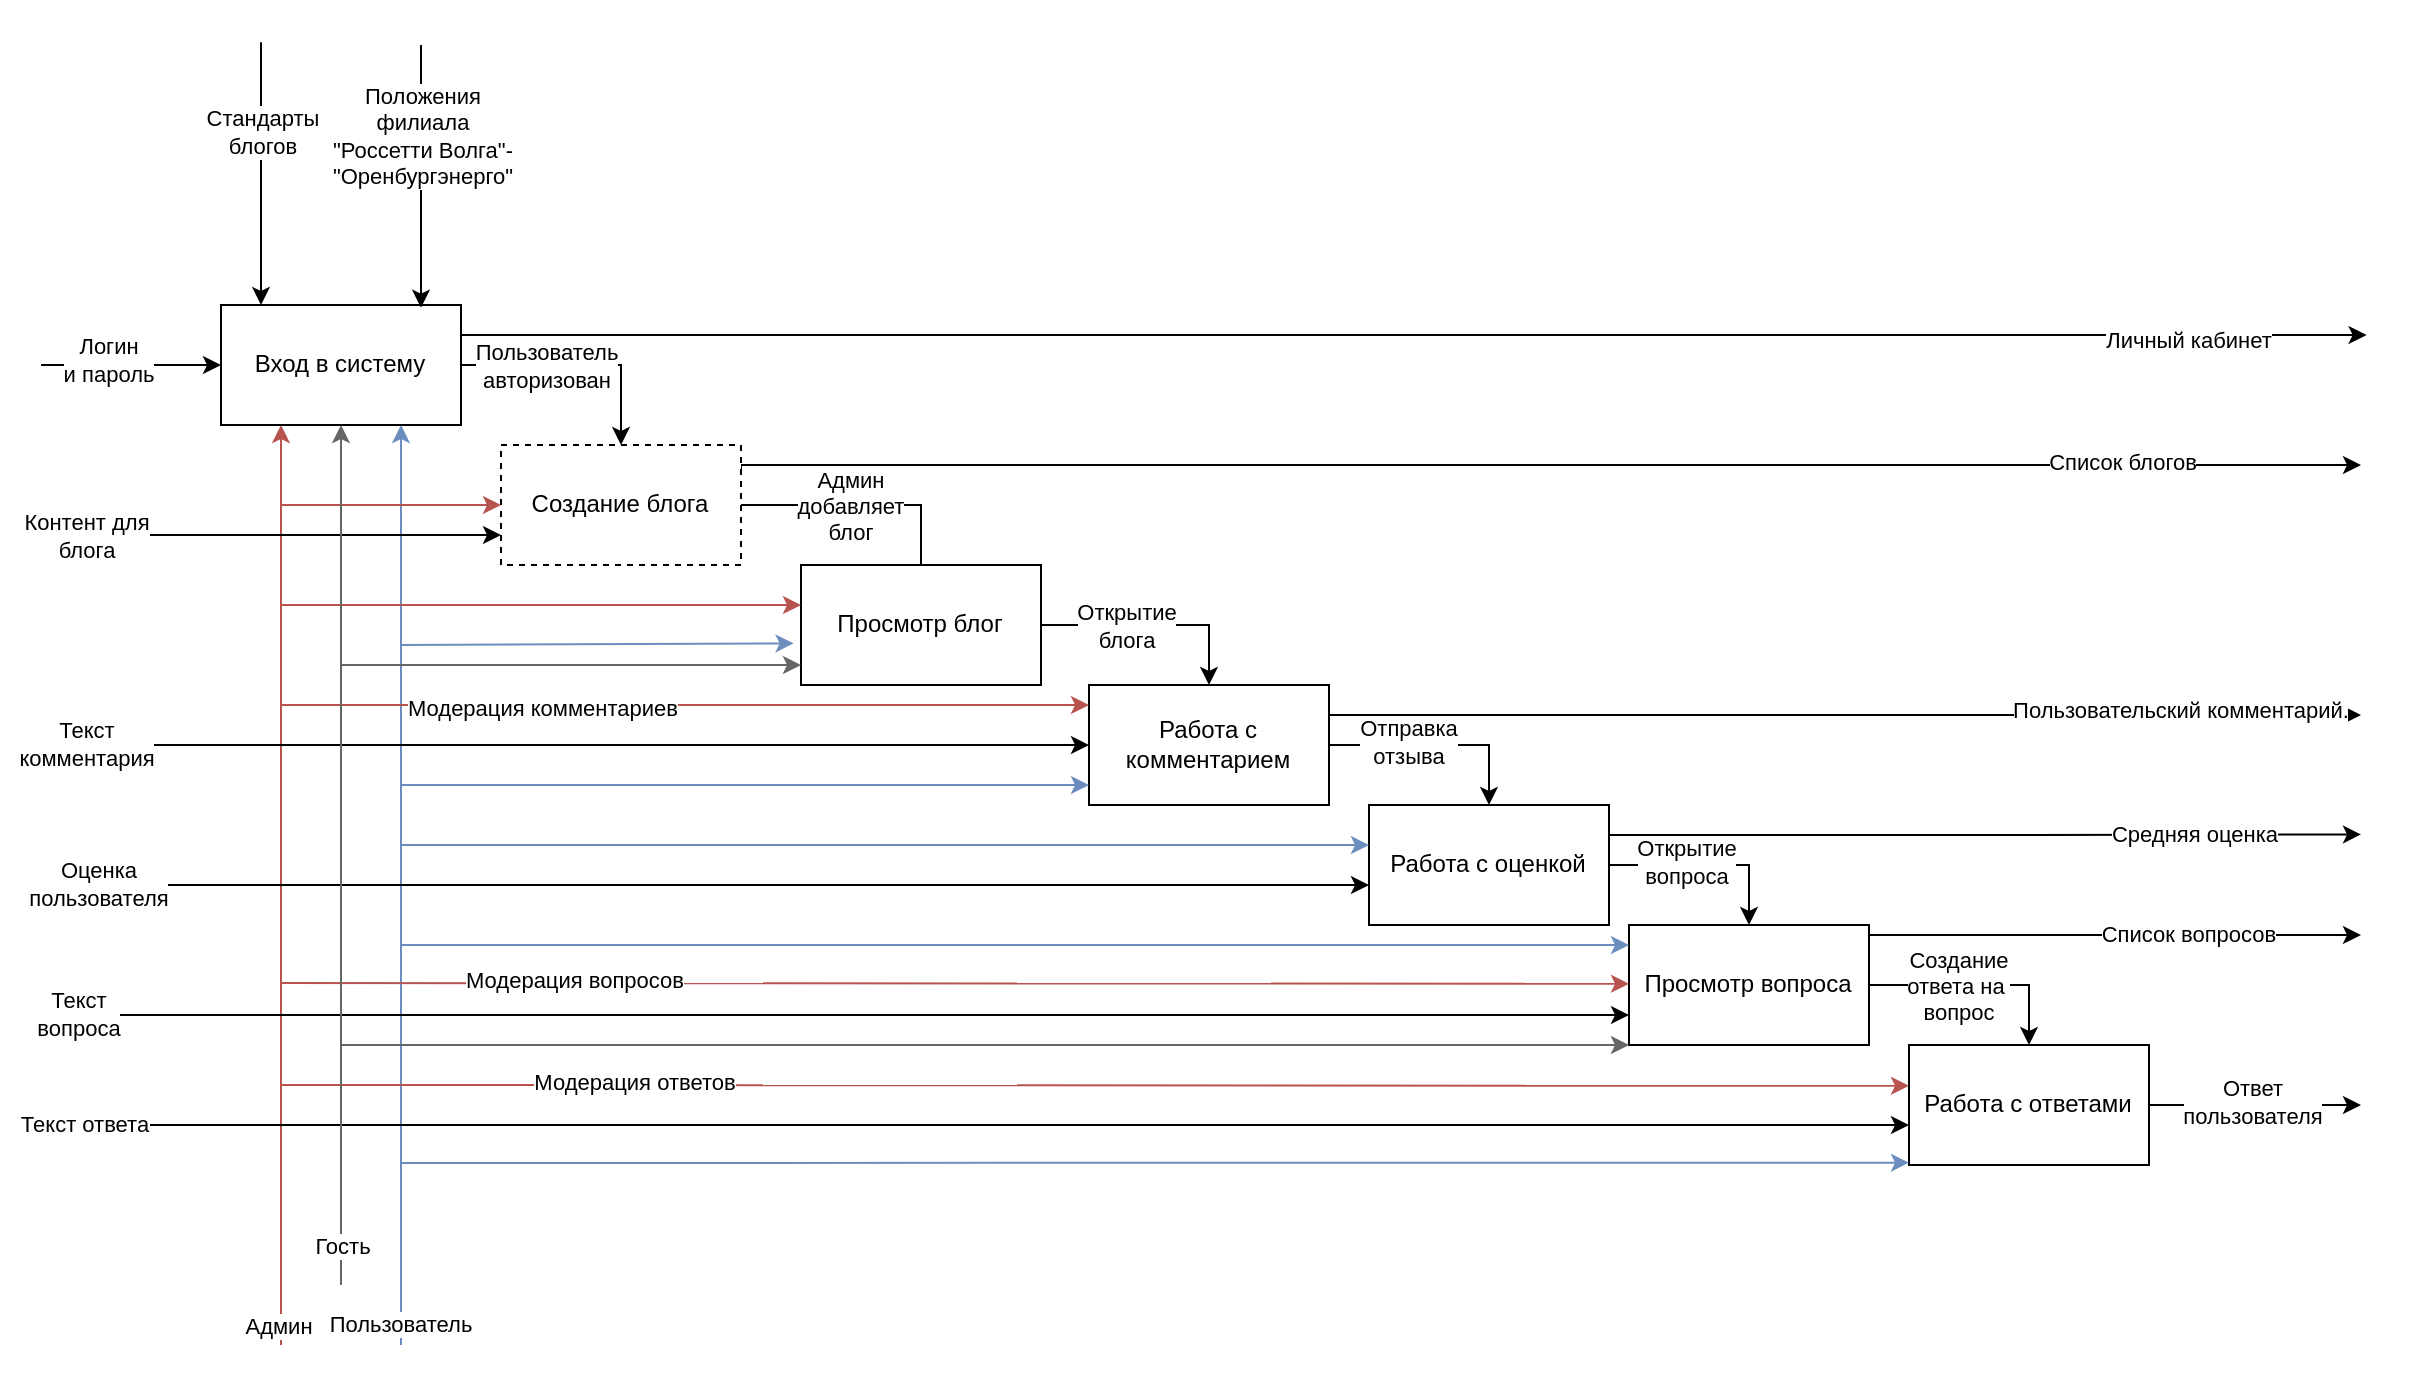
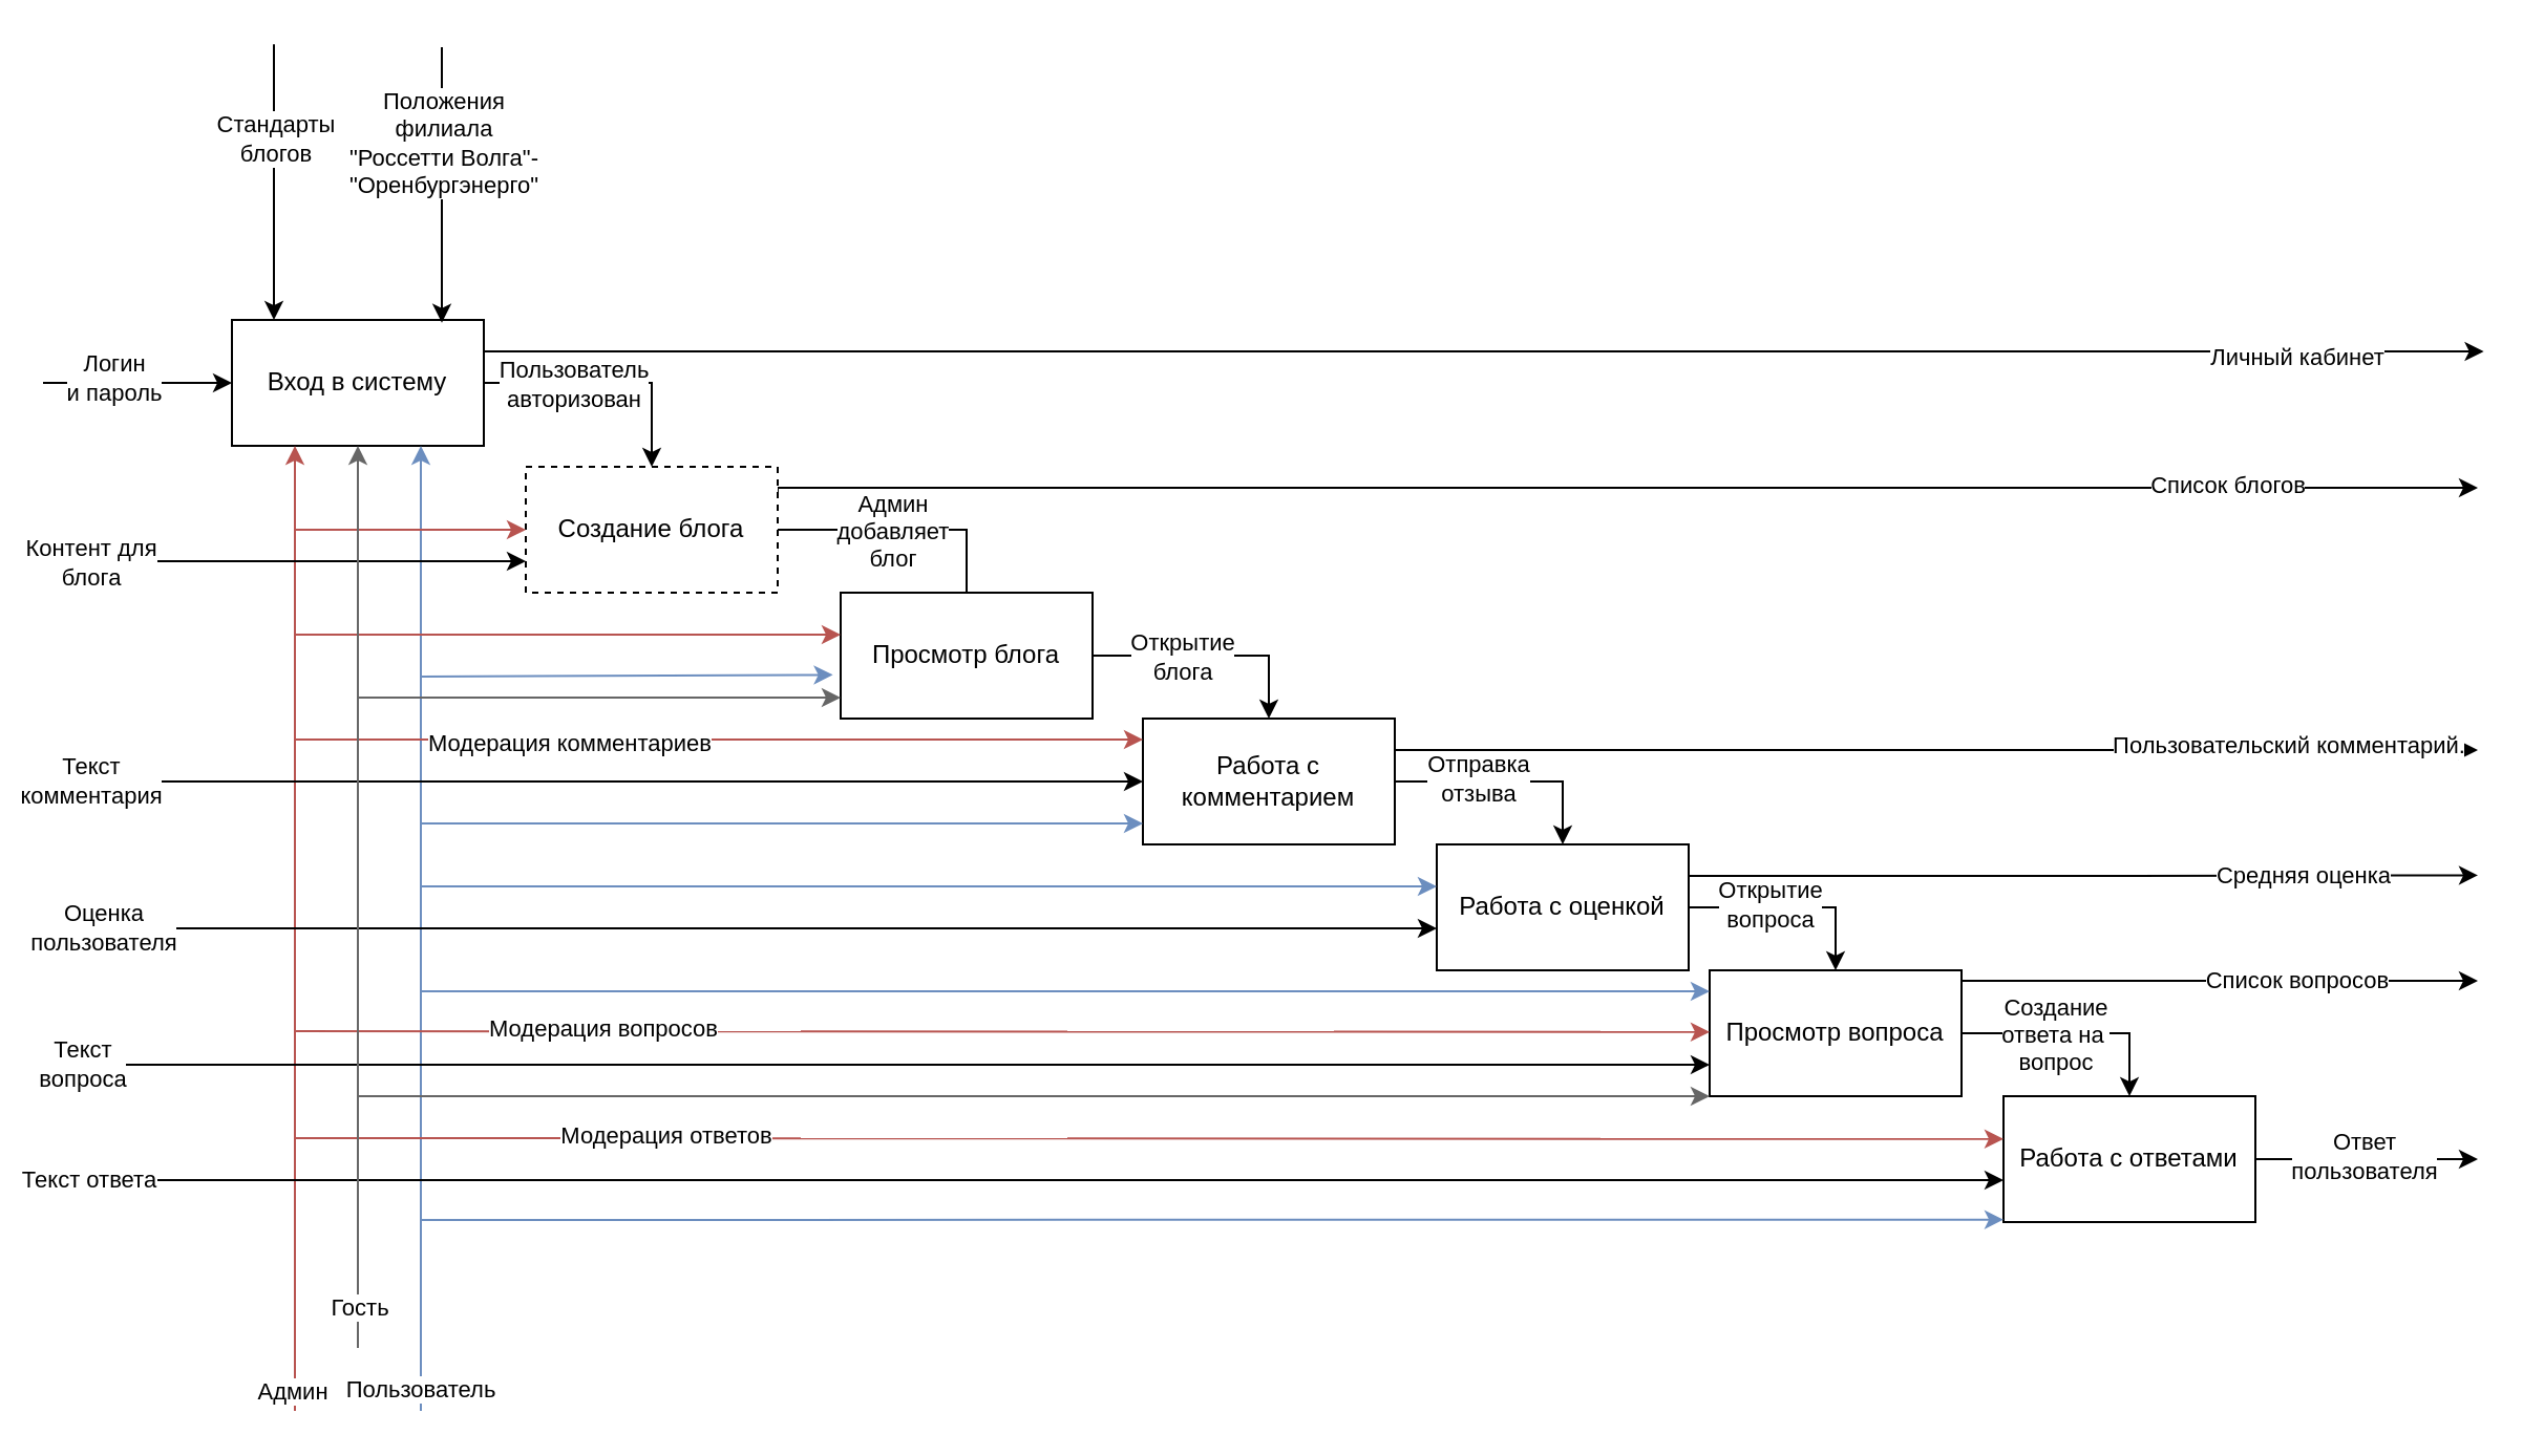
- <mxCell id="14" value="Просмотр блог" style="rounded=0;whiteSpace=wrap;html=1;" parent="1" vertex="1"><mxGeometry x="400" y="282" width="120" height="60" as="geometry" /></mxCell>
+ <mxCell id="14" value="Просмотр блога" style="rounded=0;whiteSpace=wrap;html=1;" parent="1" vertex="1"><mxGeometry x="400" y="282" width="120" height="60" as="geometry" /></mxCell>
